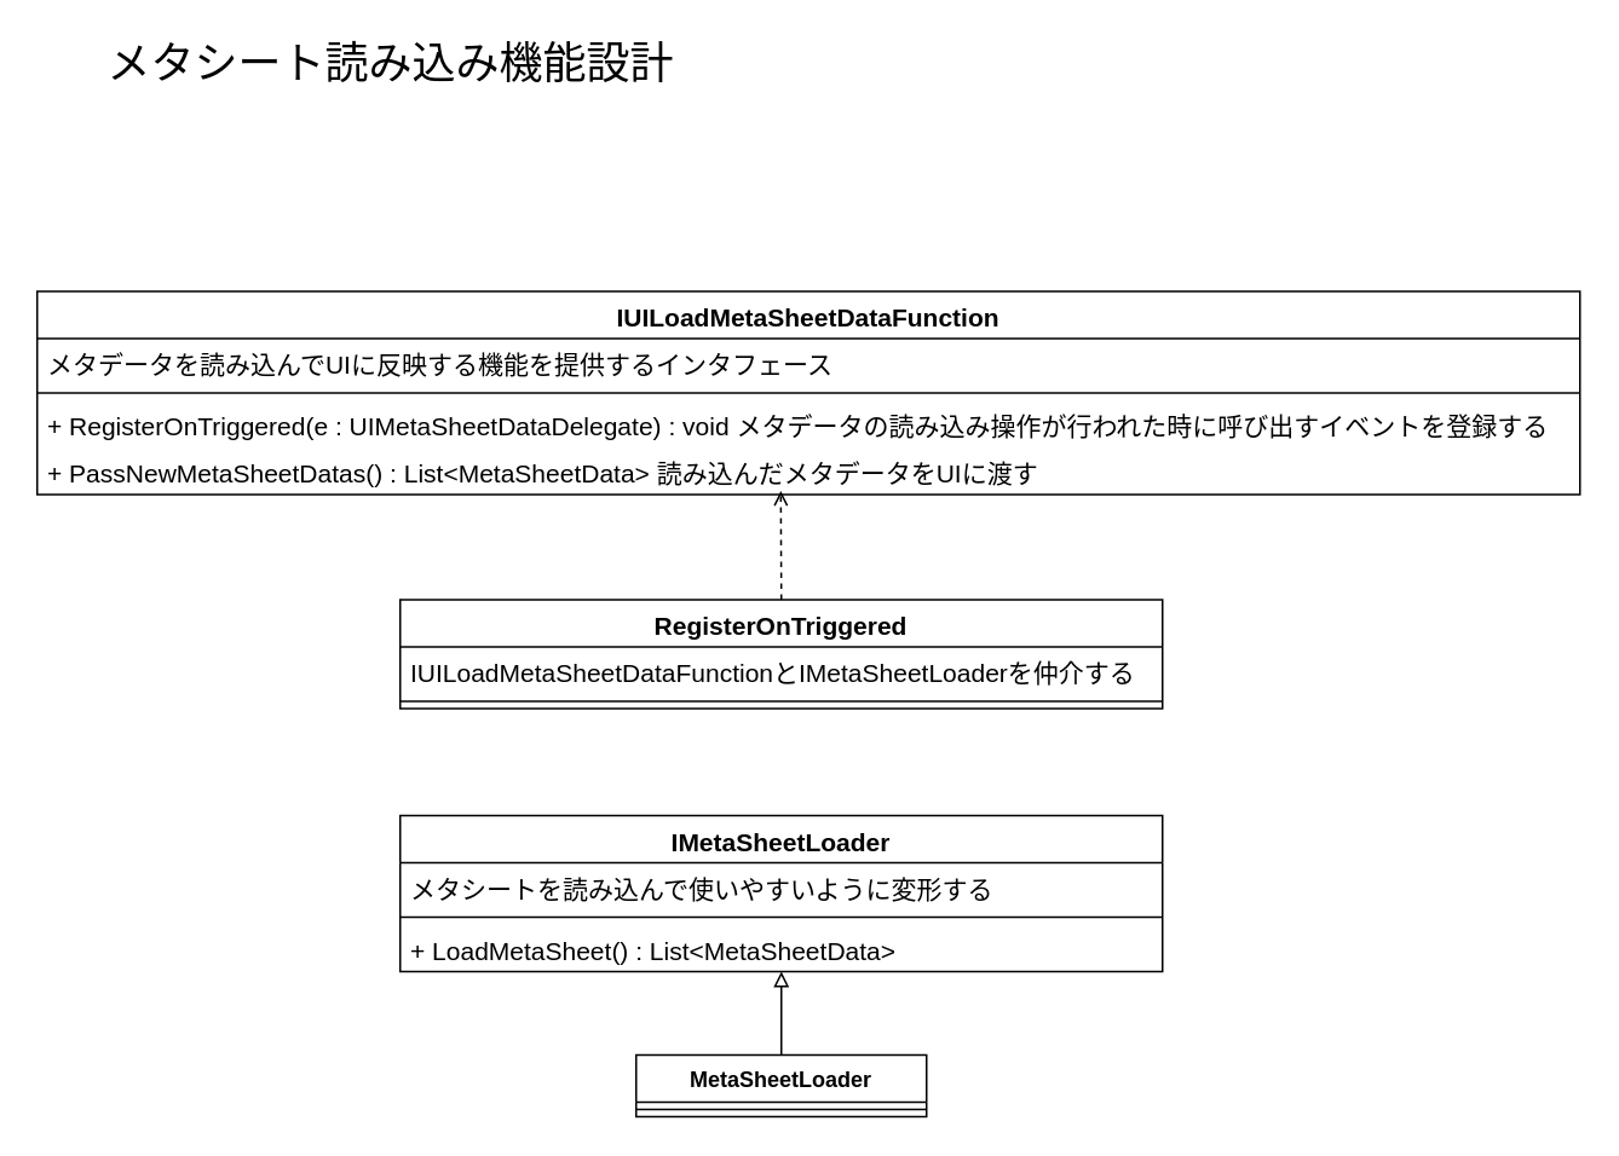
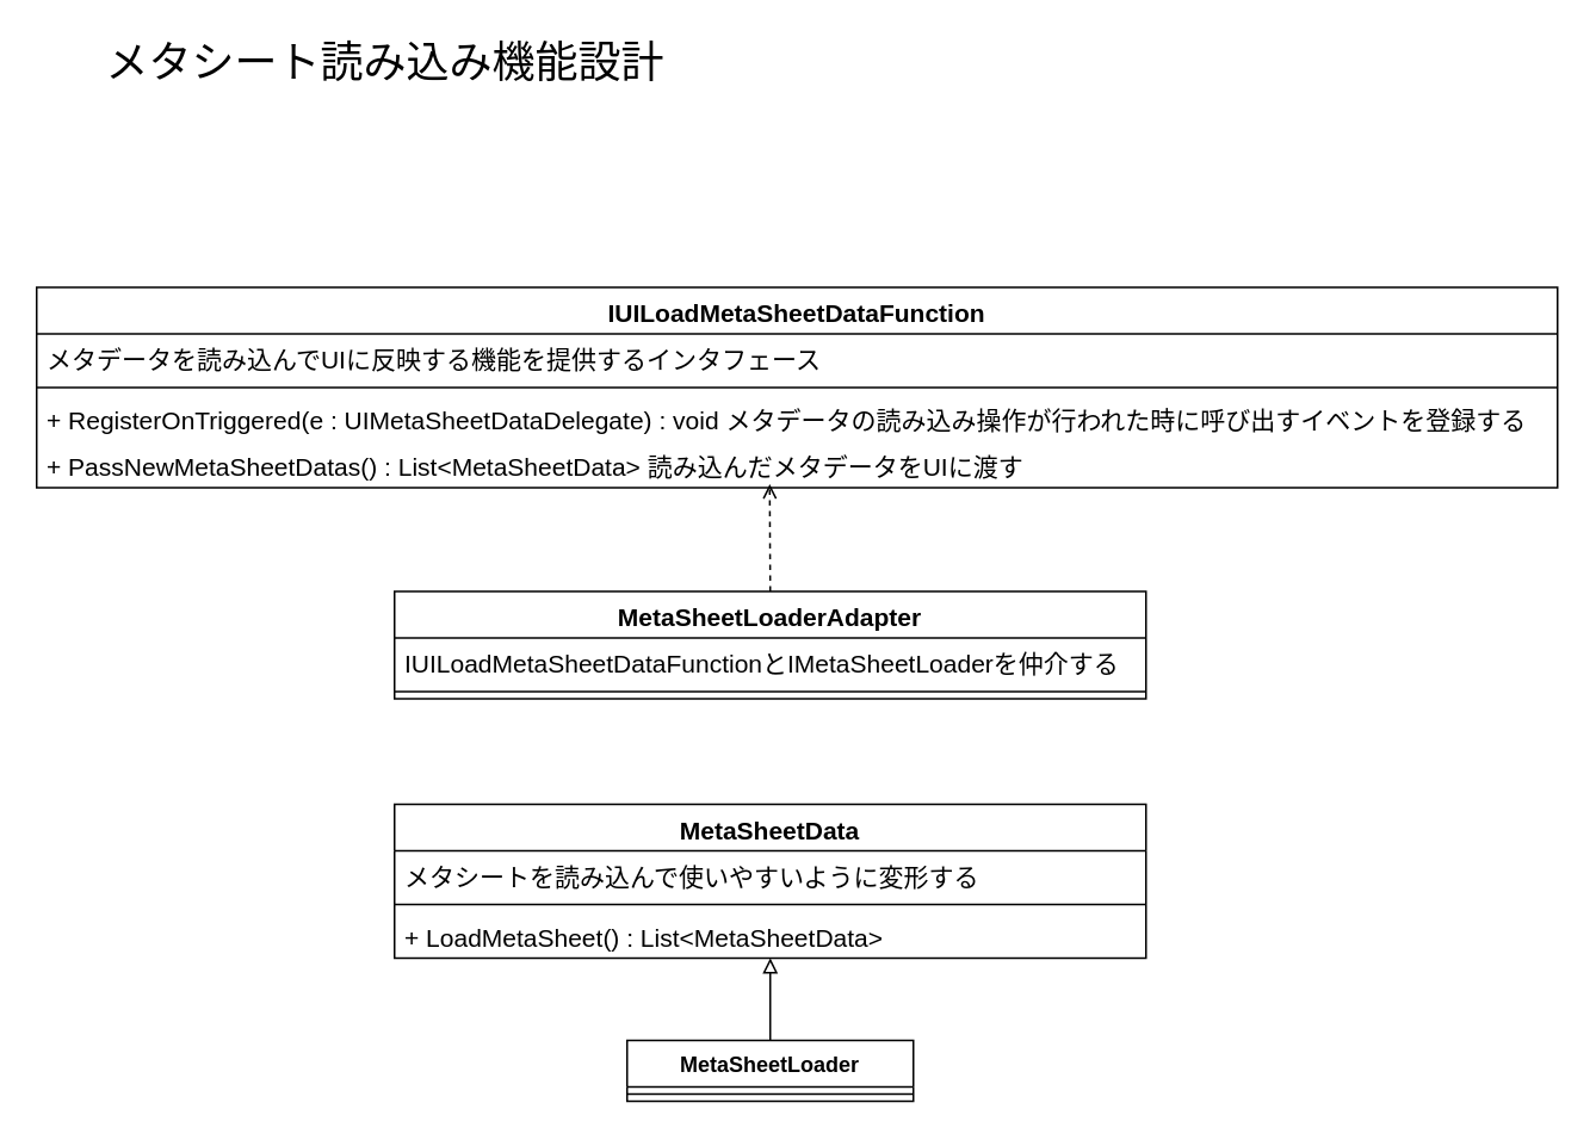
- <mxCell id="5" value="RegisterOnTriggered" style="swimlane;fontStyle=1;align=center;verticalAlign=top;childLayout=stackLayout;horizontal=1;startSize=26;horizontalStack=0;resizeParent=1;resizeParentMax=0;resizeLast=0;collapsible=1;marginBottom=0;fontSize=14;" vertex="1" parent="1"><mxGeometry x="220" y="330" width="420" height="60" as="geometry" /></mxCell>
+ <mxCell id="5" value="MetaSheetLoaderAdapter" style="swimlane;fontStyle=1;align=center;verticalAlign=top;childLayout=stackLayout;horizontal=1;startSize=26;horizontalStack=0;resizeParent=1;resizeParentMax=0;resizeLast=0;collapsible=1;marginBottom=0;fontSize=14;" vertex="1" parent="1"><mxGeometry x="220" y="330" width="420" height="60" as="geometry" /></mxCell>
- <mxCell id="15" value="IMetaSheetLoader" style="swimlane;fontStyle=1;align=center;verticalAlign=top;childLayout=stackLayout;horizontal=1;startSize=26;horizontalStack=0;resizeParent=1;resizeParentMax=0;resizeLast=0;collapsible=1;marginBottom=0;fontSize=14;" vertex="1" parent="1"><mxGeometry x="220" y="449" width="420" height="86" as="geometry" /></mxCell>
+ <mxCell id="15" value="MetaSheetData" style="swimlane;fontStyle=1;align=center;verticalAlign=top;childLayout=stackLayout;horizontal=1;startSize=26;horizontalStack=0;resizeParent=1;resizeParentMax=0;resizeLast=0;collapsible=1;marginBottom=0;fontSize=14;" vertex="1" parent="1"><mxGeometry x="220" y="449" width="420" height="86" as="geometry" /></mxCell>
